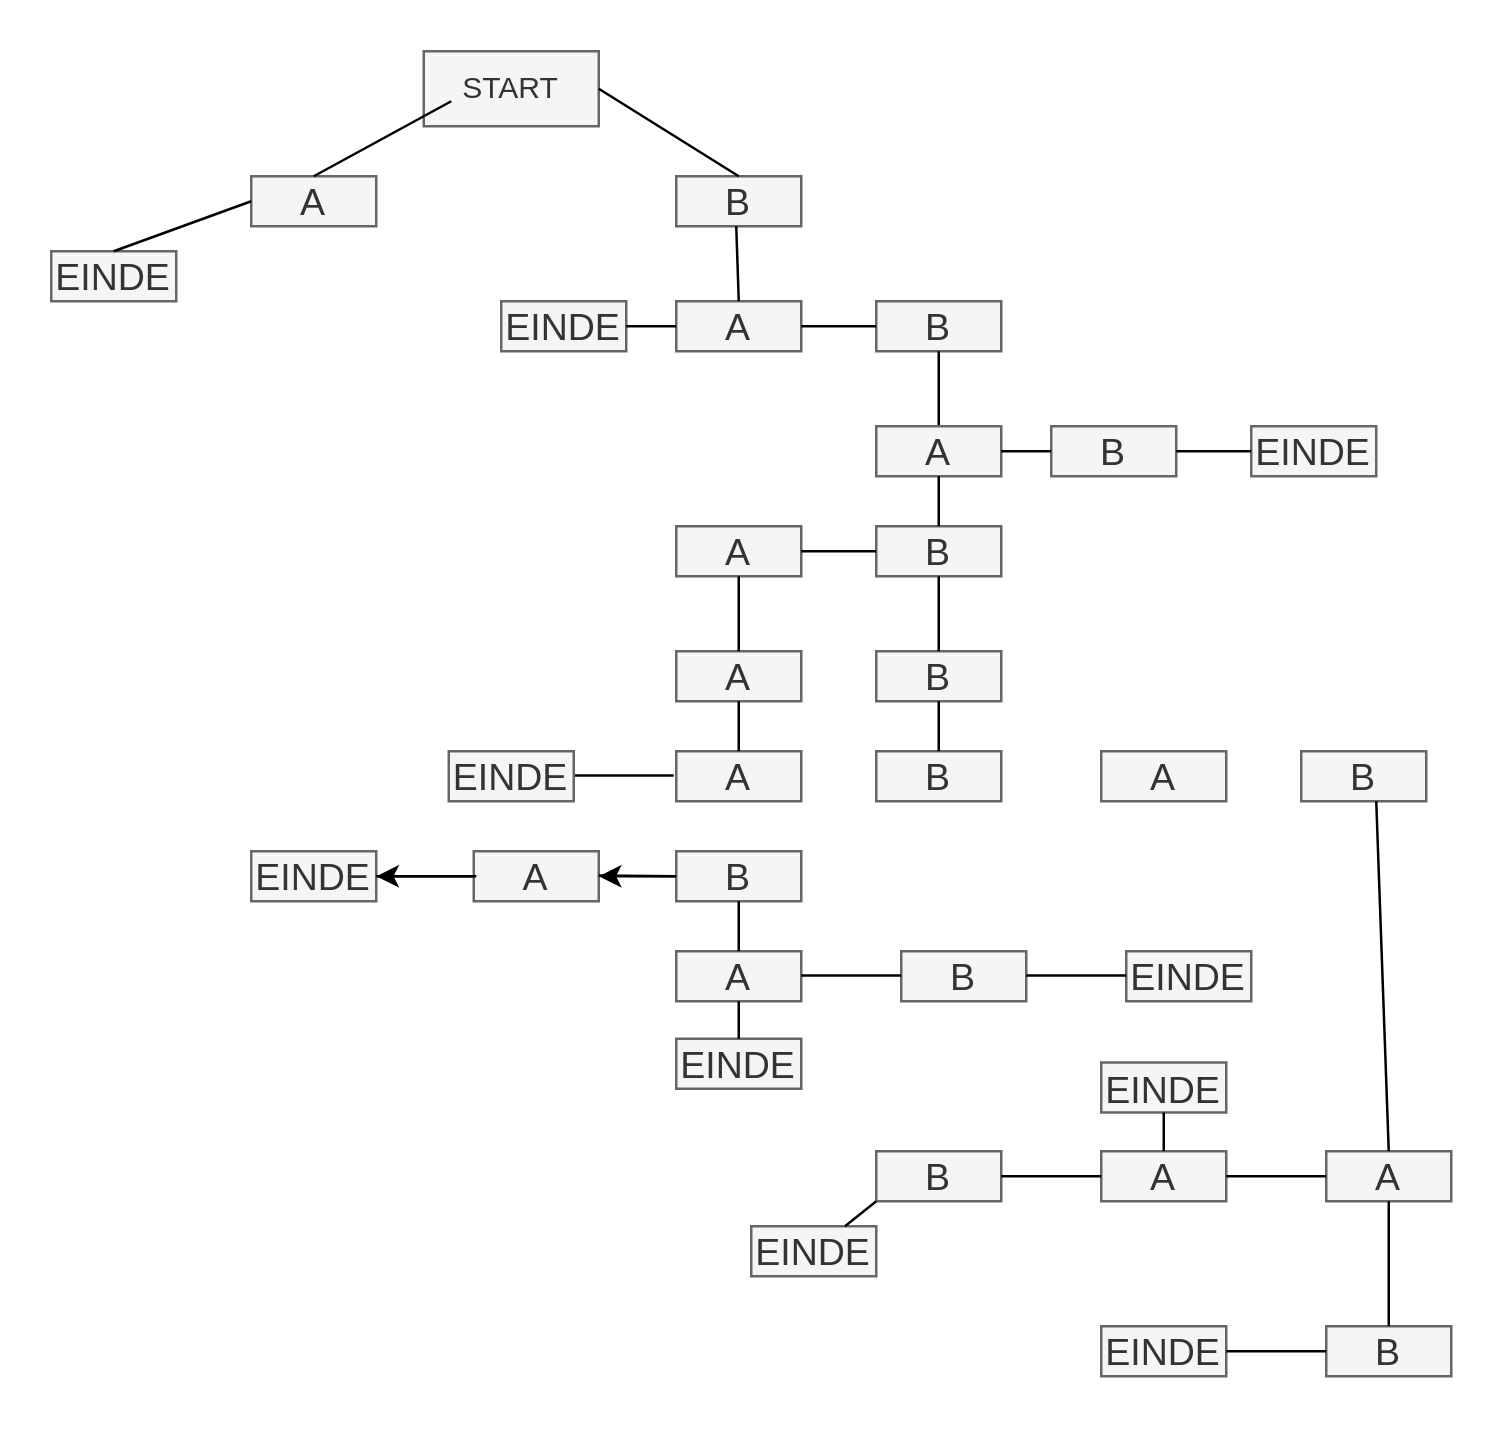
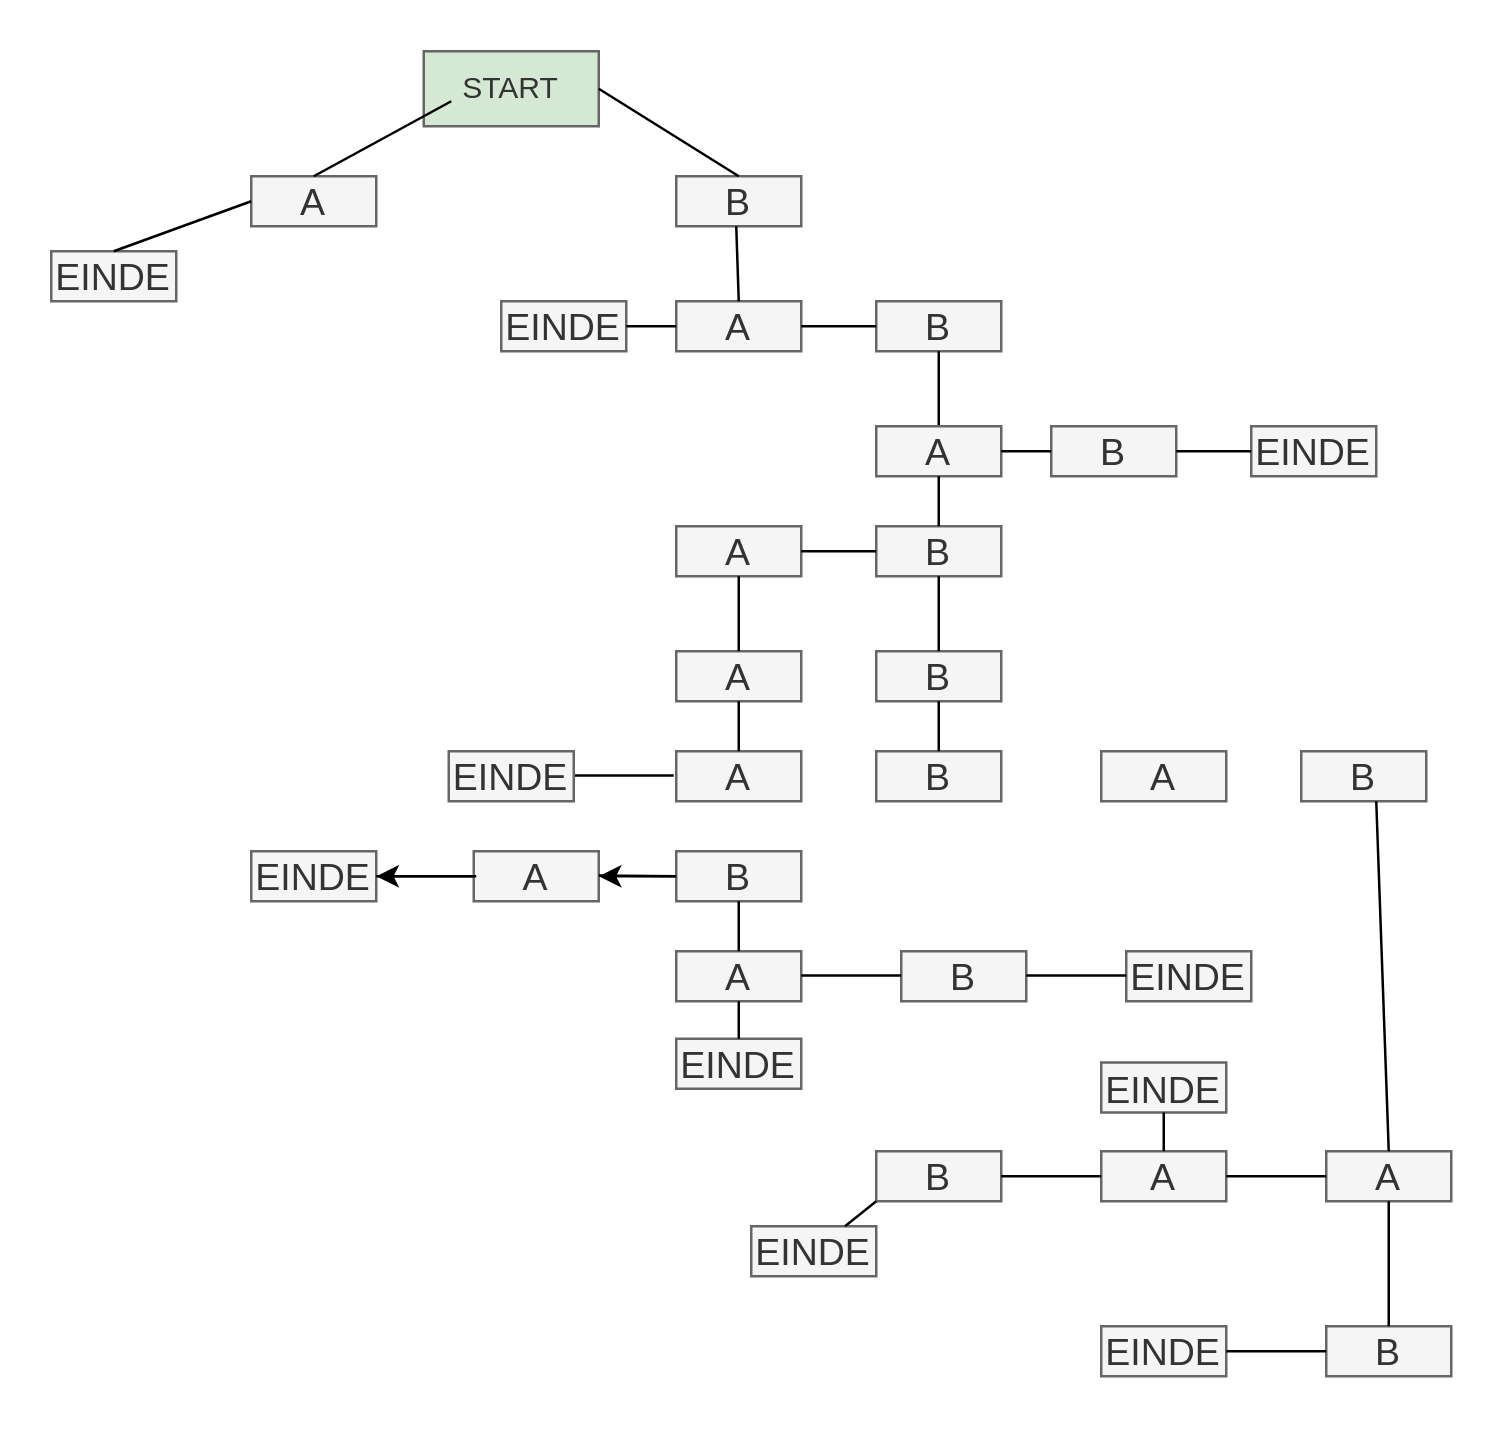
- <mxCell id="2" value="START" style="rounded=0;whiteSpace=wrap;html=1;fillColor=#f5f5f5;fontColor=#333333;strokeColor=#666666;" vertex="1" parent="1"><mxGeometry x="169" y="20" width="70" height="30" as="geometry" /></mxCell>
+ <mxCell id="2" value="START" style="rounded=0;whiteSpace=wrap;html=1;fillColor=#d5e8d4;fontColor=#333333;strokeColor=#666666;" vertex="1" parent="1"><mxGeometry x="169" y="20" width="70" height="30" as="geometry" /></mxCell>
